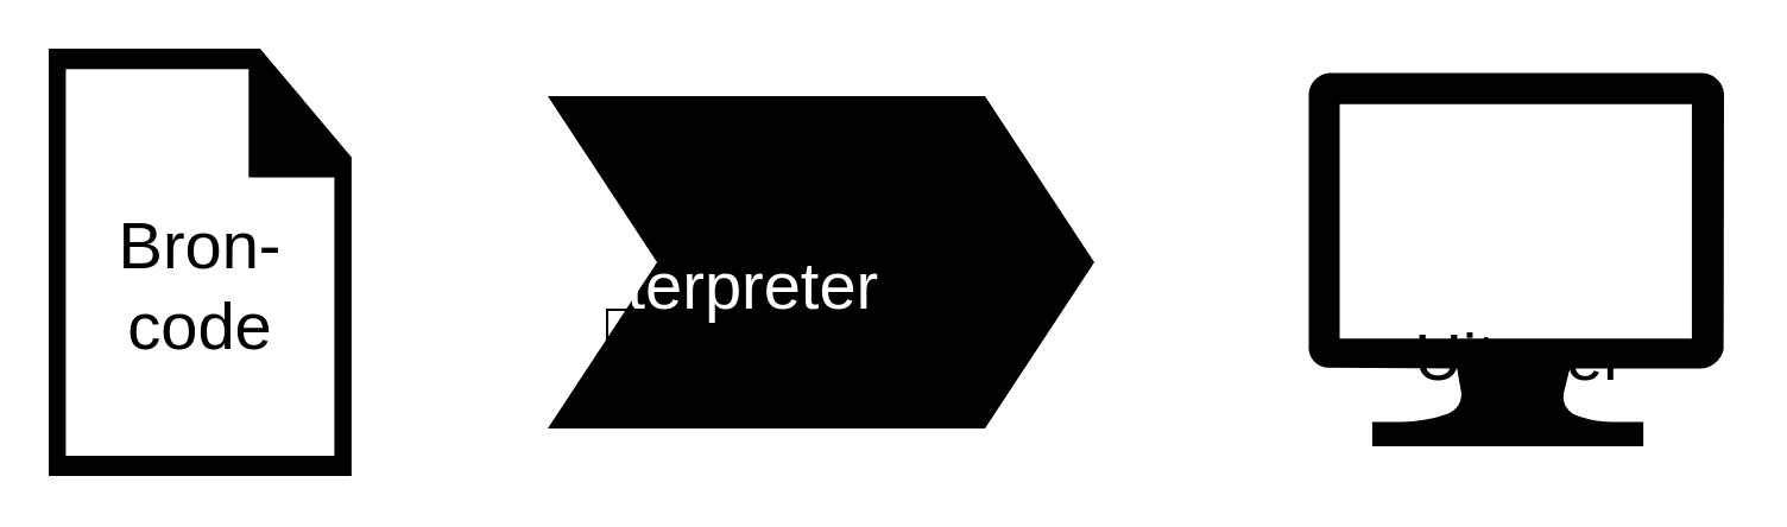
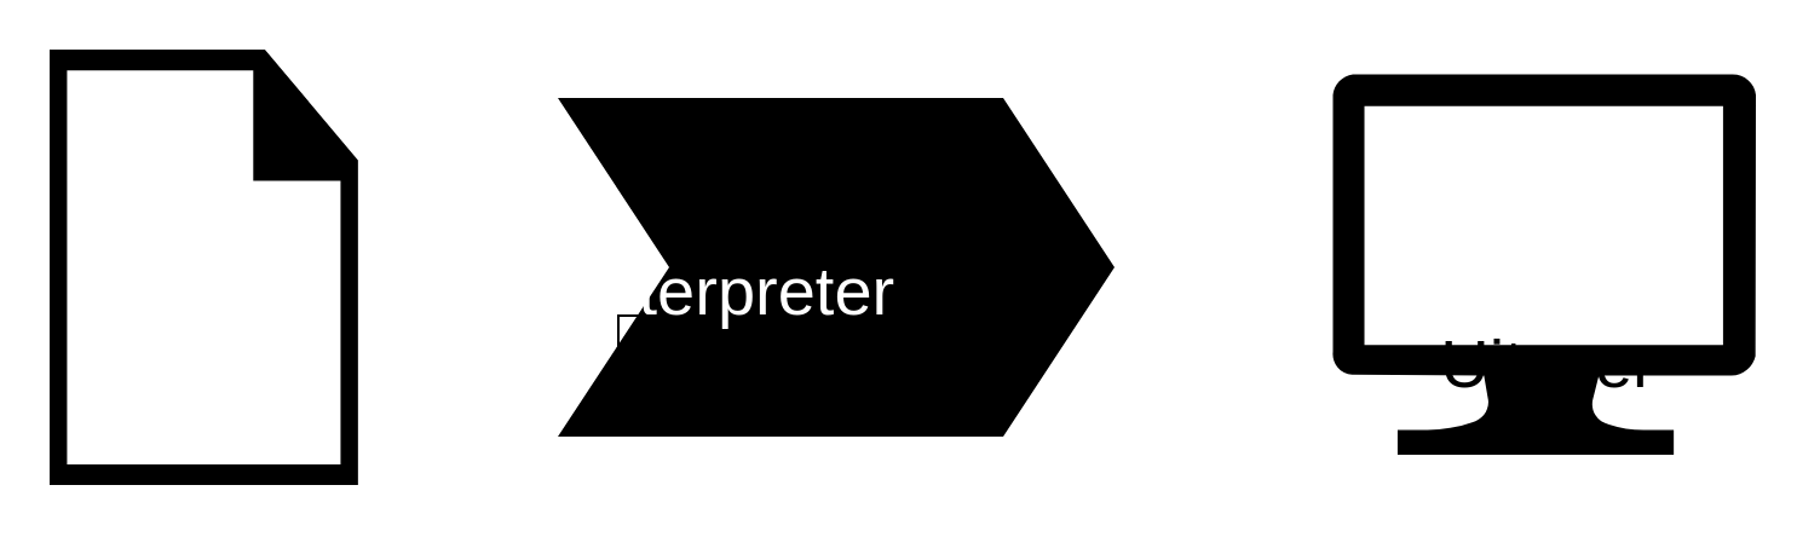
- <mxCell id="11" value="&lt;font style=&quot;font-size: 28px&quot;&gt;Bron-&lt;br&gt;code&lt;br&gt;&lt;/font&gt;" style="text;html=1;strokeColor=none;fillColor=none;align=center;verticalAlign=middle;whiteSpace=wrap;rounded=0;labelPosition=center;verticalLabelPosition=middle;" vertex="1" parent="9"><mxGeometry x="33.72" y="80" width="60" height="40" as="geometry" /></mxCell>
